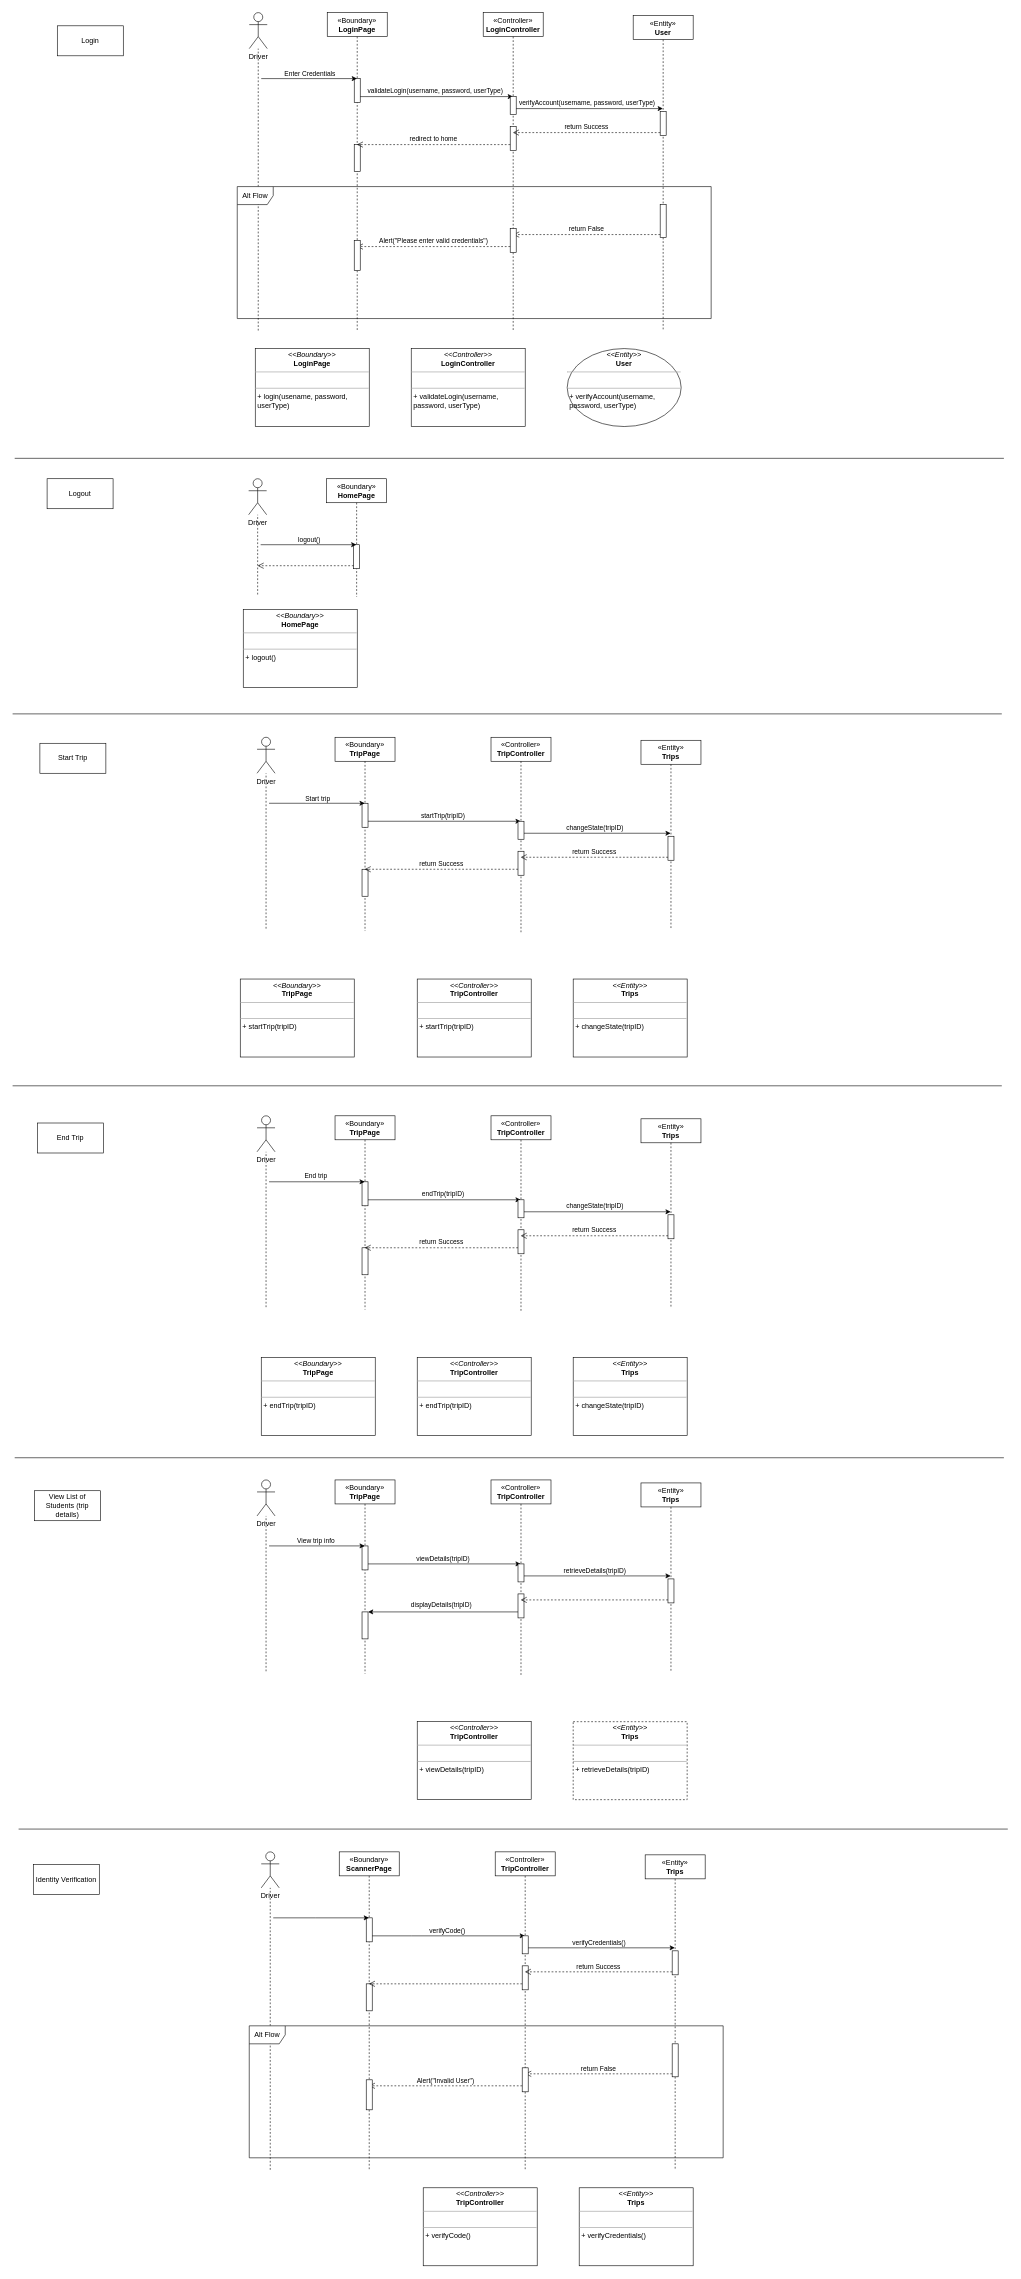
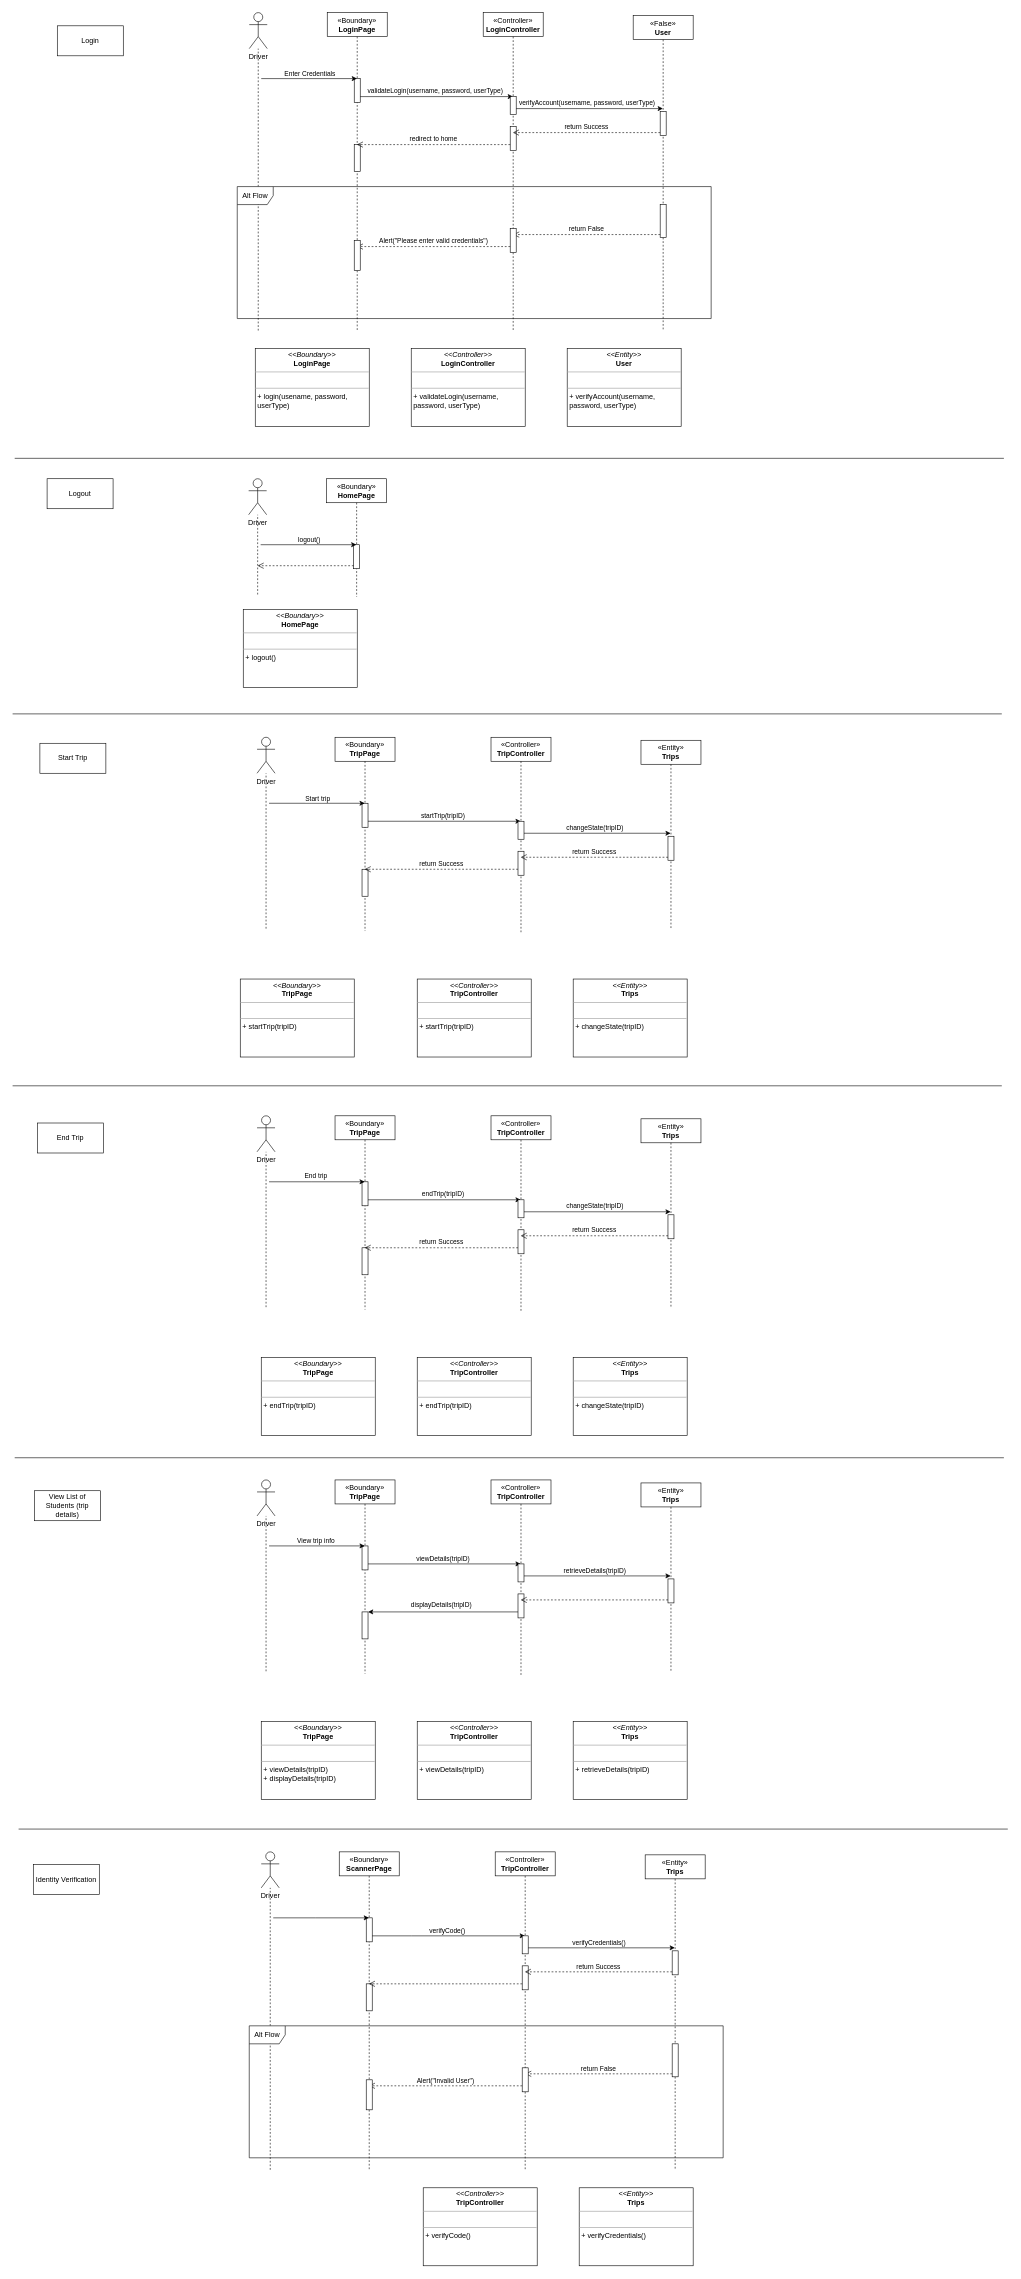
- <mxCell id="12" value="«Entity»&lt;br&gt;&lt;b&gt;User&lt;/b&gt;" style="shape=umlLifeline;perimeter=lifelinePerimeter;whiteSpace=wrap;html=1;container=1;dropTarget=0;collapsible=0;recursiveResize=0;outlineConnect=0;portConstraint=eastwest;newEdgeStyle={&quot;edgeStyle&quot;:&quot;elbowEdgeStyle&quot;,&quot;elbow&quot;:&quot;vertical&quot;,&quot;curved&quot;:0,&quot;rounded&quot;:0};" vertex="1" parent="1"><mxGeometry x="1055" y="25" width="100" height="525" as="geometry" /></mxCell>
+ <mxCell id="12" value="«False»&lt;br&gt;&lt;b&gt;User&lt;/b&gt;" style="shape=umlLifeline;perimeter=lifelinePerimeter;whiteSpace=wrap;html=1;container=1;dropTarget=0;collapsible=0;recursiveResize=0;outlineConnect=0;portConstraint=eastwest;newEdgeStyle={&quot;edgeStyle&quot;:&quot;elbowEdgeStyle&quot;,&quot;elbow&quot;:&quot;vertical&quot;,&quot;curved&quot;:0,&quot;rounded&quot;:0};" vertex="1" parent="1"><mxGeometry x="1055" y="25" width="100" height="525" as="geometry" /></mxCell>
- <mxCell id="29" value="&lt;p style=&quot;margin:0px;margin-top:4px;text-align:center;&quot;&gt;&lt;i&gt;&amp;lt;&amp;lt;Entity&amp;gt;&amp;gt;&lt;/i&gt;&lt;br&gt;&lt;b&gt;User&lt;/b&gt;&lt;/p&gt;&lt;hr size=&quot;1&quot;&gt;&lt;p style=&quot;margin:0px;margin-left:4px;&quot;&gt;&lt;br&gt;&lt;/p&gt;&lt;hr size=&quot;1&quot;&gt;&lt;p style=&quot;margin:0px;margin-left:4px;&quot;&gt;+ verifyAccount(username, password, userType)&lt;/p&gt;" style="ellipse;verticalAlign=top;align=left;overflow=fill;fontSize=12;fontFamily=Helvetica;html=1;whiteSpace=wrap;" vertex="1" parent="1"><mxGeometry x="945" y="580" width="190" height="130" as="geometry" /></mxCell>
+ <mxCell id="29" value="&lt;p style=&quot;margin:0px;margin-top:4px;text-align:center;&quot;&gt;&lt;i&gt;&amp;lt;&amp;lt;Entity&amp;gt;&amp;gt;&lt;/i&gt;&lt;br&gt;&lt;b&gt;User&lt;/b&gt;&lt;/p&gt;&lt;hr size=&quot;1&quot;&gt;&lt;p style=&quot;margin:0px;margin-left:4px;&quot;&gt;&lt;br&gt;&lt;/p&gt;&lt;hr size=&quot;1&quot;&gt;&lt;p style=&quot;margin:0px;margin-left:4px;&quot;&gt;+ verifyAccount(username, password, userType)&lt;/p&gt;" style="verticalAlign=top;align=left;overflow=fill;fontSize=12;fontFamily=Helvetica;html=1;whiteSpace=wrap;" vertex="1" parent="1"><mxGeometry x="945" y="580" width="190" height="130" as="geometry" /></mxCell>
+ <mxCell id="104" value="&lt;p style=&quot;margin:0px;margin-top:4px;text-align:center;&quot;&gt;&lt;i&gt;&amp;lt;&amp;lt;Boundary&amp;gt;&amp;gt;&lt;/i&gt;&lt;br&gt;&lt;b&gt;TripPage&lt;/b&gt;&lt;/p&gt;&lt;hr size=&quot;1&quot;&gt;&lt;p style=&quot;margin:0px;margin-left:4px;&quot;&gt;&lt;br&gt;&lt;/p&gt;&lt;hr size=&quot;1&quot;&gt;&lt;p style=&quot;margin:0px;margin-left:4px;&quot;&gt;+ viewDetails(tripID)&lt;/p&gt;&lt;p style=&quot;margin:0px;margin-left:4px;&quot;&gt;+ displayDetails(tripID)&lt;/p&gt;" style="verticalAlign=top;align=left;overflow=fill;fontSize=12;fontFamily=Helvetica;html=1;whiteSpace=wrap;" vertex="1" parent="1"><mxGeometry x="435" y="2869" width="190" height="130" as="geometry" /></mxCell>
- <mxCell id="106" value="&lt;p style=&quot;margin:0px;margin-top:4px;text-align:center;&quot;&gt;&lt;i&gt;&amp;lt;&amp;lt;Entity&amp;gt;&amp;gt;&lt;/i&gt;&lt;br&gt;&lt;b&gt;Trips&lt;/b&gt;&lt;/p&gt;&lt;hr size=&quot;1&quot;&gt;&lt;p style=&quot;margin:0px;margin-left:4px;&quot;&gt;&lt;br&gt;&lt;/p&gt;&lt;hr size=&quot;1&quot;&gt;&lt;p style=&quot;margin:0px;margin-left:4px;&quot;&gt;+ retrieveDetails(tripID)&lt;/p&gt;" style="verticalAlign=top;align=left;overflow=fill;fontSize=12;fontFamily=Helvetica;html=1;whiteSpace=wrap;dashed=1;" vertex="1" parent="1"><mxGeometry x="955" y="2869" width="190" height="130" as="geometry" /></mxCell>
+ <mxCell id="106" value="&lt;p style=&quot;margin:0px;margin-top:4px;text-align:center;&quot;&gt;&lt;i&gt;&amp;lt;&amp;lt;Entity&amp;gt;&amp;gt;&lt;/i&gt;&lt;br&gt;&lt;b&gt;Trips&lt;/b&gt;&lt;/p&gt;&lt;hr size=&quot;1&quot;&gt;&lt;p style=&quot;margin:0px;margin-left:4px;&quot;&gt;&lt;br&gt;&lt;/p&gt;&lt;hr size=&quot;1&quot;&gt;&lt;p style=&quot;margin:0px;margin-left:4px;&quot;&gt;+ retrieveDetails(tripID)&lt;/p&gt;" style="verticalAlign=top;align=left;overflow=fill;fontSize=12;fontFamily=Helvetica;html=1;whiteSpace=wrap;" vertex="1" parent="1"><mxGeometry x="955" y="2869" width="190" height="130" as="geometry" /></mxCell>
